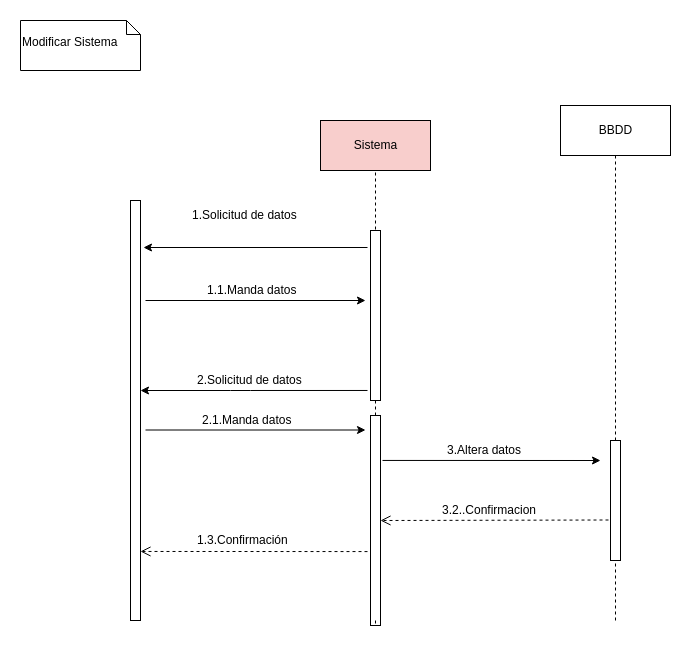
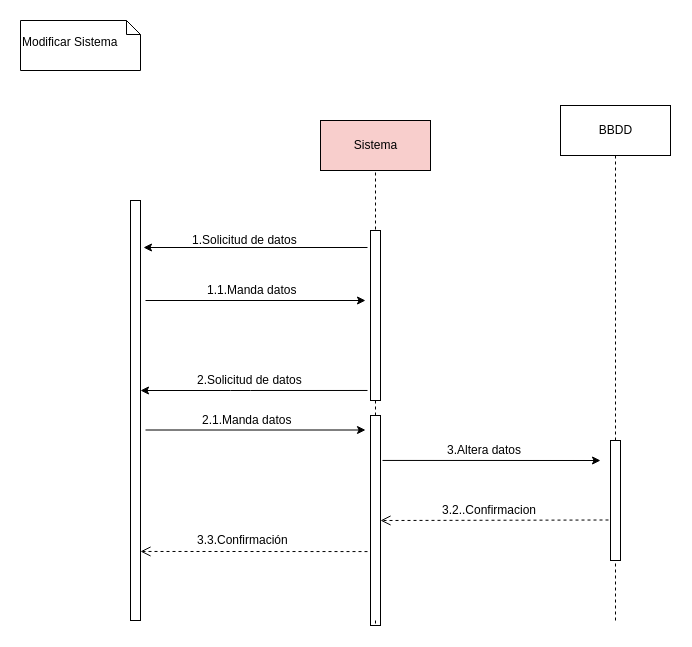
- <mxCell id="14" value="1.Solicitud de datos" style="text;html=1;resizable=0;points=[];autosize=1;align=left;verticalAlign=top;spacingTop=-4;" vertex="1" parent="1"><mxGeometry x="190" y="205" width="130" height="20" as="geometry" /></mxCell>
+ <mxCell id="14" value="1.Solicitud de datos" style="text;html=1;resizable=0;points=[];autosize=1;align=left;verticalAlign=top;spacingTop=-4;" vertex="1" parent="1"><mxGeometry x="190" y="230" width="130" height="20" as="geometry" /></mxCell>
- <mxCell id="20" value="1.3.Confirmación" style="text;html=1;resizable=0;points=[];autosize=1;align=left;verticalAlign=top;spacingTop=-4;direction=west;" vertex="1" parent="1"><mxGeometry x="195" y="530" width="110" height="20" as="geometry" /></mxCell>
+ <mxCell id="20" value="3.3.Confirmación" style="text;html=1;resizable=0;points=[];autosize=1;align=left;verticalAlign=top;spacingTop=-4;direction=west;" vertex="1" parent="1"><mxGeometry x="195" y="530" width="110" height="20" as="geometry" /></mxCell>
